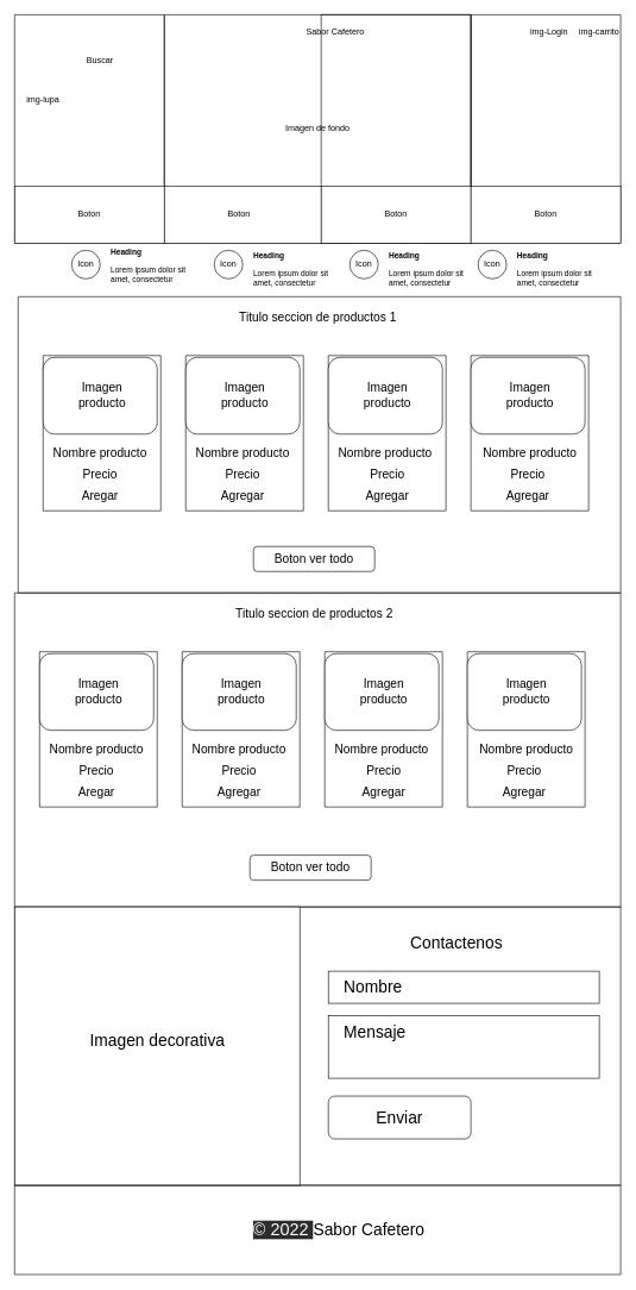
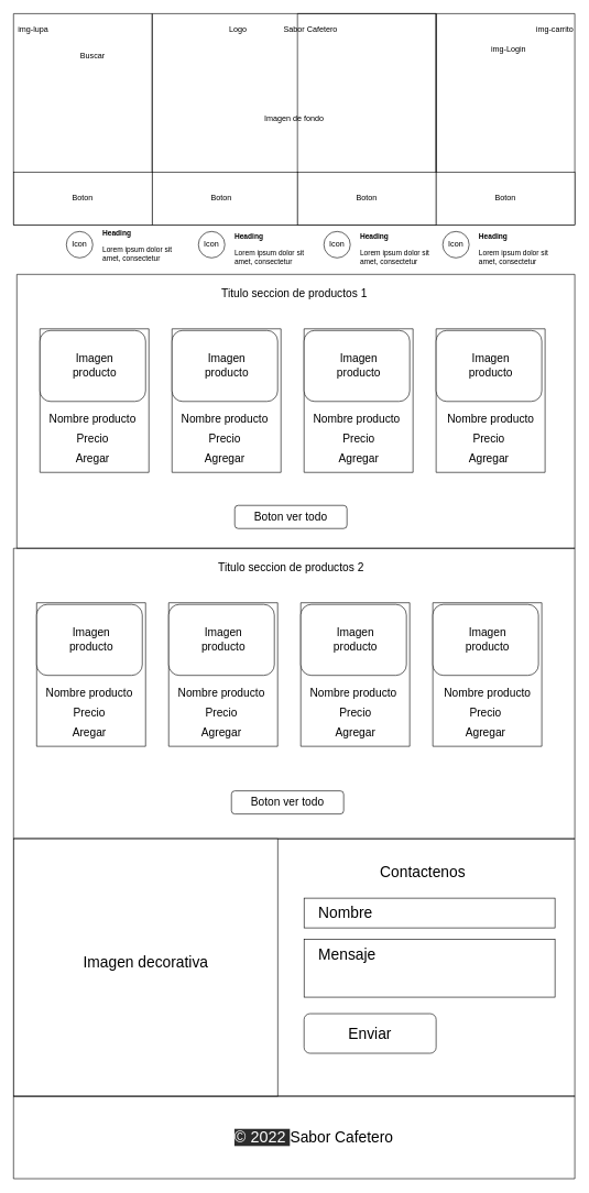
+ <mxCell id="7" value="Logo" style="text;html=1;strokeColor=none;fillColor=none;align=center;verticalAlign=middle;whiteSpace=wrap;rounded=0;" parent="5" vertex="1"><mxGeometry x="100" y="10" width="60" height="30" as="geometry" /></mxCell>
- <mxCell id="10" value="img-Login" style="text;html=1;strokeColor=none;fillColor=none;align=center;verticalAlign=middle;whiteSpace=wrap;rounded=0;" parent="9" vertex="1"><mxGeometry x="80" y="10" width="60" height="30" as="geometry" /></mxCell>
+ <mxCell id="10" value="img-Login" style="text;html=1;strokeColor=none;fillColor=none;align=center;verticalAlign=middle;whiteSpace=wrap;rounded=0;" parent="9" vertex="1"><mxGeometry x="80" y="40" width="60" height="30" as="geometry" /></mxCell>
- <mxCell id="3" value="img-lupa" style="text;html=1;strokeColor=none;fillColor=none;align=center;verticalAlign=middle;whiteSpace=wrap;rounded=0;" parent="2" vertex="1"><mxGeometry x="10" y="105" width="60" height="30" as="geometry" /></mxCell>
+ <mxCell id="3" value="img-lupa" style="text;html=1;strokeColor=none;fillColor=none;align=center;verticalAlign=middle;whiteSpace=wrap;rounded=0;" parent="2" vertex="1"><mxGeometry y="10" width="60" height="30" as="geometry" /></mxCell>
